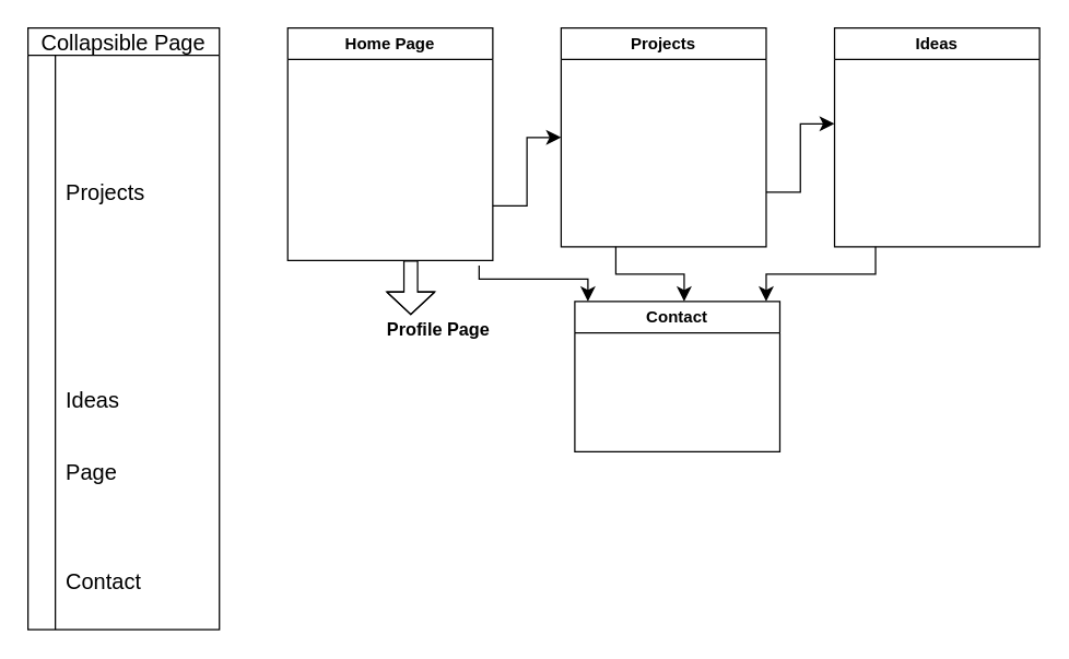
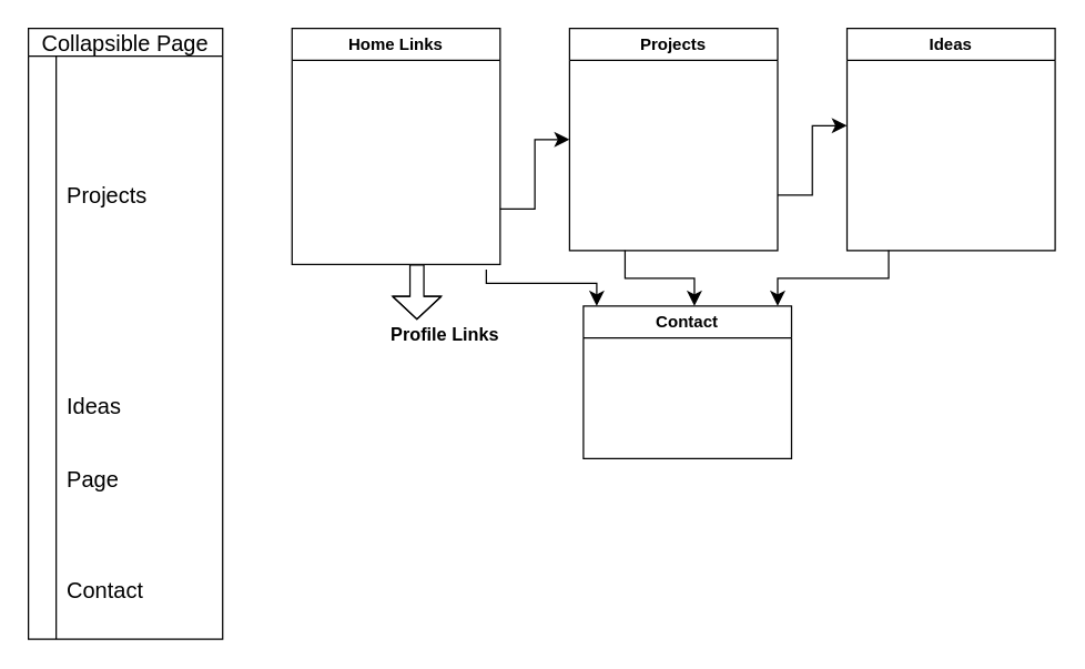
- <mxCell id="2" value="Home Page" style="swimlane;whiteSpace=wrap;html=1;" vertex="1" parent="1"><mxGeometry x="210" y="20" width="150" height="170" as="geometry"><mxRectangle x="380" y="10" width="100" height="30" as="alternateBounds" /></mxGeometry></mxCell>
+ <mxCell id="2" value="Home Links" style="swimlane;whiteSpace=wrap;html=1;" vertex="1" parent="1"><mxGeometry x="210" y="20" width="150" height="170" as="geometry"><mxRectangle x="380" y="10" width="100" height="30" as="alternateBounds" /></mxGeometry></mxCell>
- <mxCell id="7" value="Profile Page" style="text;strokeColor=none;fillColor=none;html=1;fontSize=13;fontStyle=1;verticalAlign=middle;align=center;" vertex="1" parent="1"><mxGeometry x="270" y="220" width="100" height="40" as="geometry" /></mxCell>
+ <mxCell id="7" value="Profile Links" style="text;strokeColor=none;fillColor=none;html=1;fontSize=13;fontStyle=1;verticalAlign=middle;align=center;" vertex="1" parent="1"><mxGeometry x="270" y="220" width="100" height="40" as="geometry" /></mxCell>
